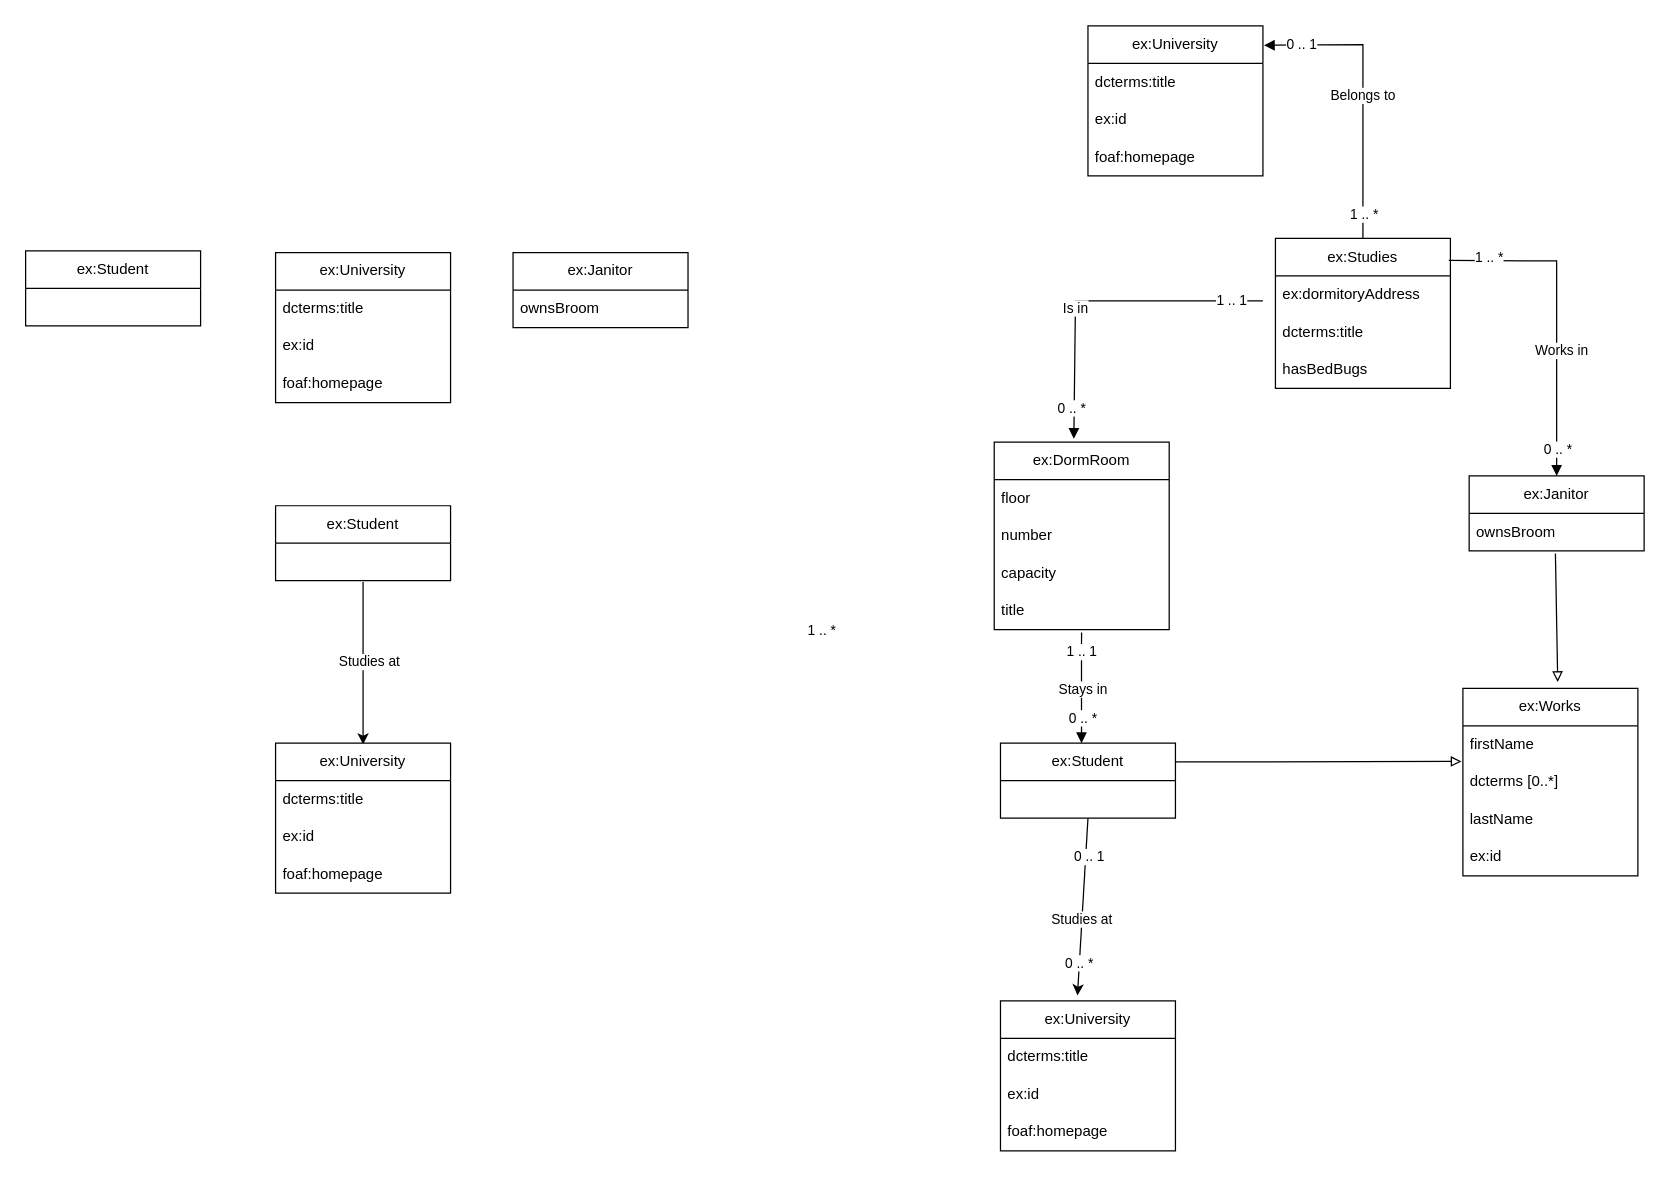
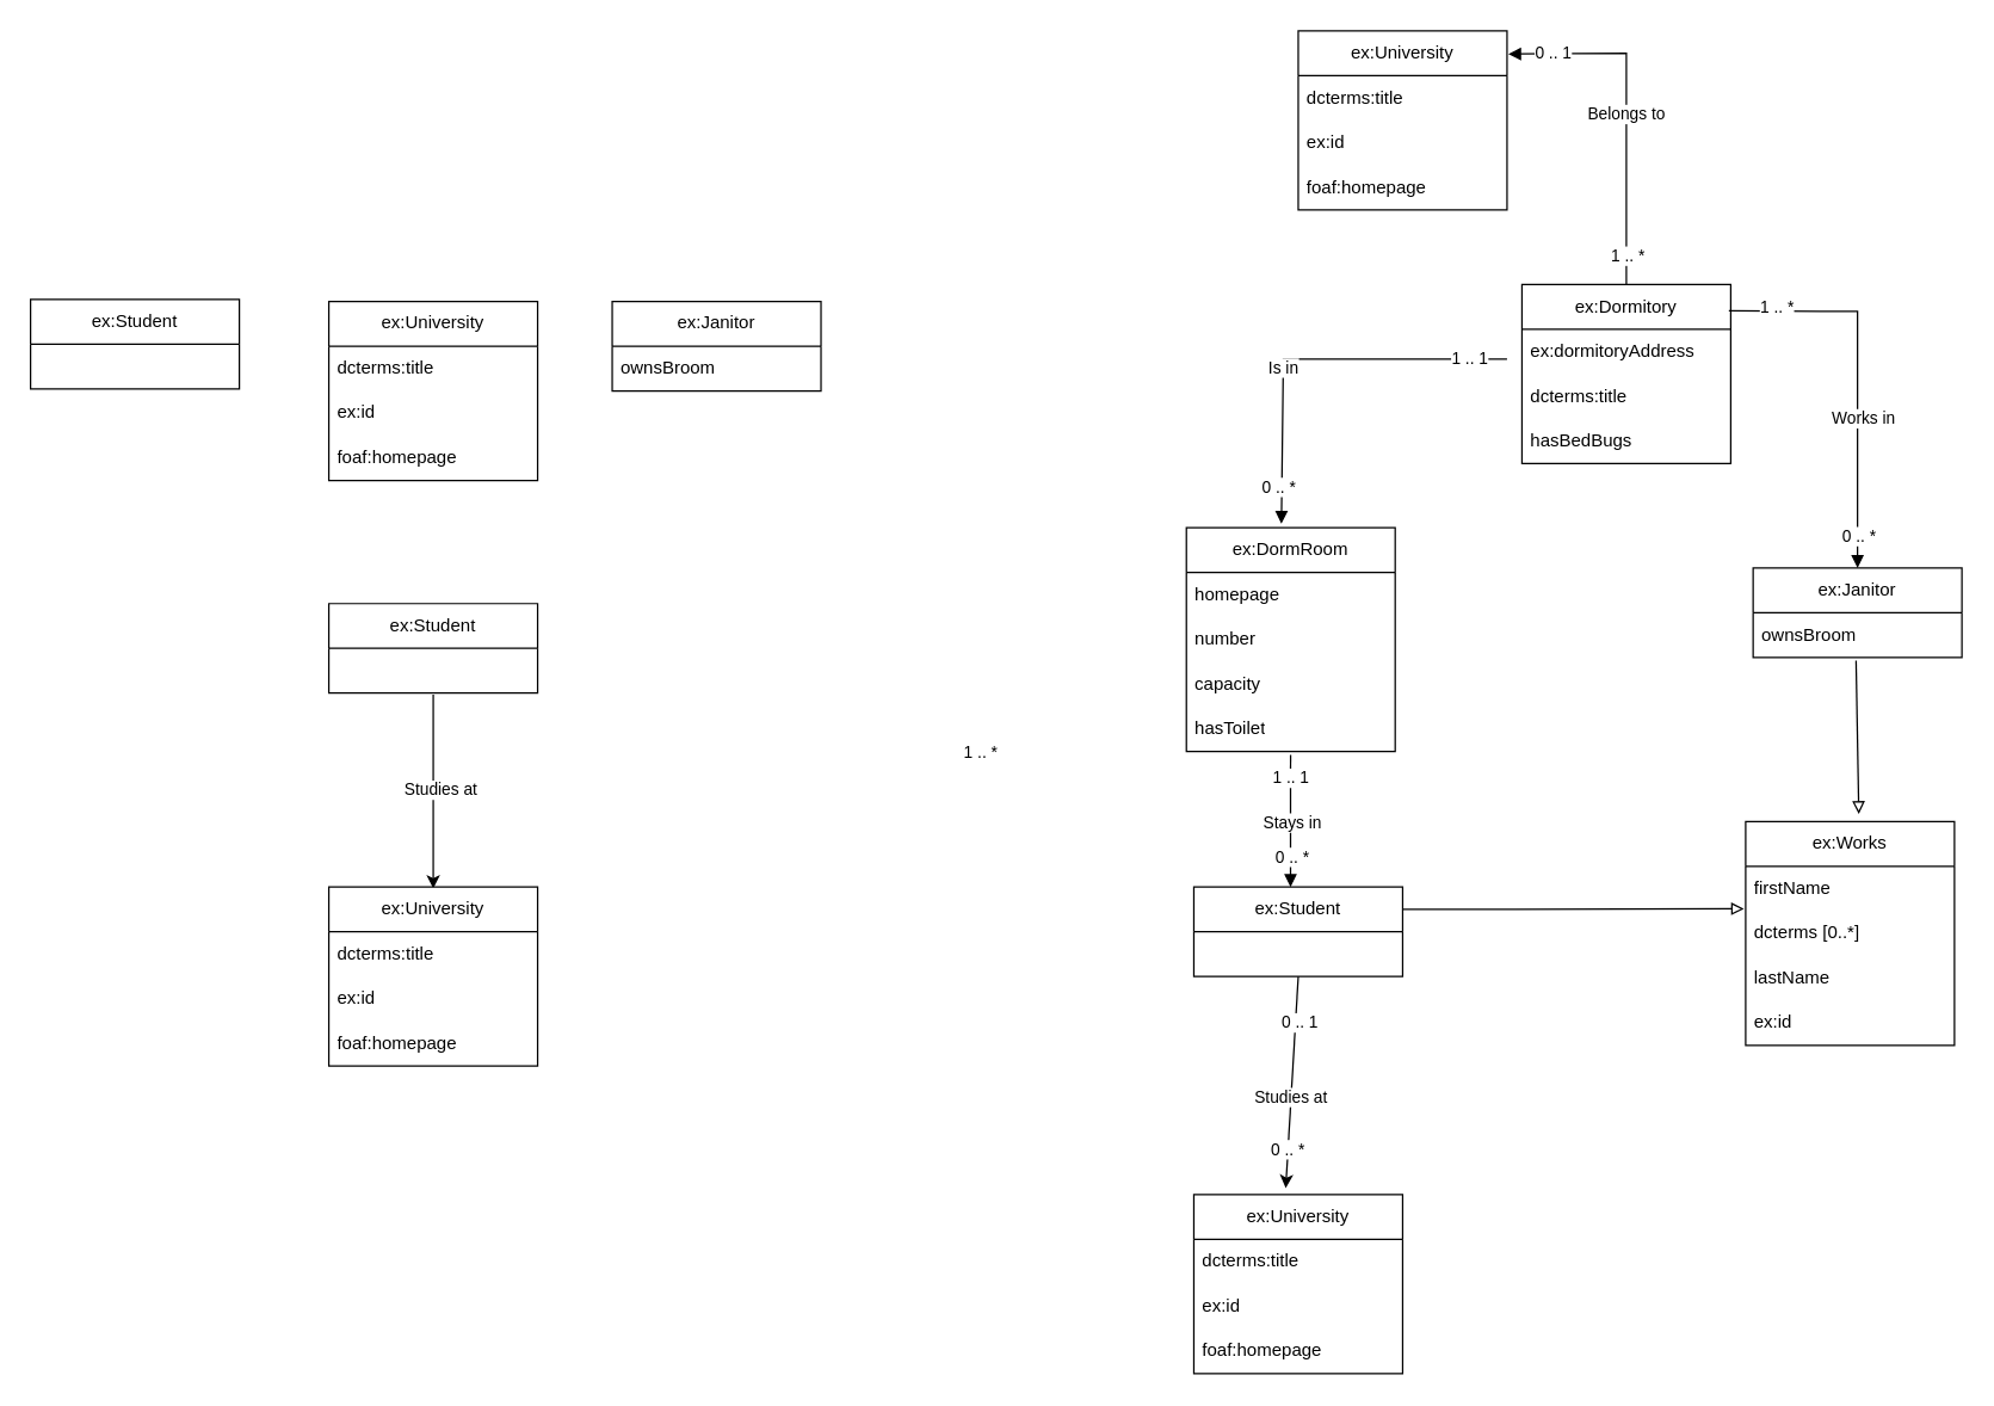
- <mxCell id="5" value="ex:Studies" style="swimlane;fontStyle=0;childLayout=stackLayout;horizontal=1;startSize=30;horizontalStack=0;resizeParent=1;resizeParentMax=0;resizeLast=0;collapsible=1;marginBottom=0;whiteSpace=wrap;html=1;" parent="1" vertex="1"><mxGeometry x="1020" y="190" width="140" height="120" as="geometry" /></mxCell>
+ <mxCell id="5" value="ex:Dormitory" style="swimlane;fontStyle=0;childLayout=stackLayout;horizontal=1;startSize=30;horizontalStack=0;resizeParent=1;resizeParentMax=0;resizeLast=0;collapsible=1;marginBottom=0;whiteSpace=wrap;html=1;" parent="1" vertex="1"><mxGeometry x="1020" y="190" width="140" height="120" as="geometry" /></mxCell>
- <mxCell id="10" value="floor" style="text;strokeColor=none;fillColor=none;align=left;verticalAlign=middle;spacingLeft=4;spacingRight=4;overflow=hidden;points=[[0,0.5],[1,0.5]];portConstraint=eastwest;rotatable=0;whiteSpace=wrap;html=1;" parent="9" vertex="1"><mxGeometry y="30" width="140" height="30" as="geometry" /></mxCell>
+ <mxCell id="10" value="homepage" style="text;strokeColor=none;fillColor=none;align=left;verticalAlign=middle;spacingLeft=4;spacingRight=4;overflow=hidden;points=[[0,0.5],[1,0.5]];portConstraint=eastwest;rotatable=0;whiteSpace=wrap;html=1;" parent="9" vertex="1"><mxGeometry y="30" width="140" height="30" as="geometry" /></mxCell>
- <mxCell id="13" value="title" style="text;strokeColor=none;fillColor=none;align=left;verticalAlign=middle;spacingLeft=4;spacingRight=4;overflow=hidden;points=[[0,0.5],[1,0.5]];portConstraint=eastwest;rotatable=0;whiteSpace=wrap;html=1;" parent="9" vertex="1"><mxGeometry y="120" width="140" height="30" as="geometry" /></mxCell>
+ <mxCell id="13" value="hasToilet" style="text;strokeColor=none;fillColor=none;align=left;verticalAlign=middle;spacingLeft=4;spacingRight=4;overflow=hidden;points=[[0,0.5],[1,0.5]];portConstraint=eastwest;rotatable=0;whiteSpace=wrap;html=1;" parent="9" vertex="1"><mxGeometry y="120" width="140" height="30" as="geometry" /></mxCell>
